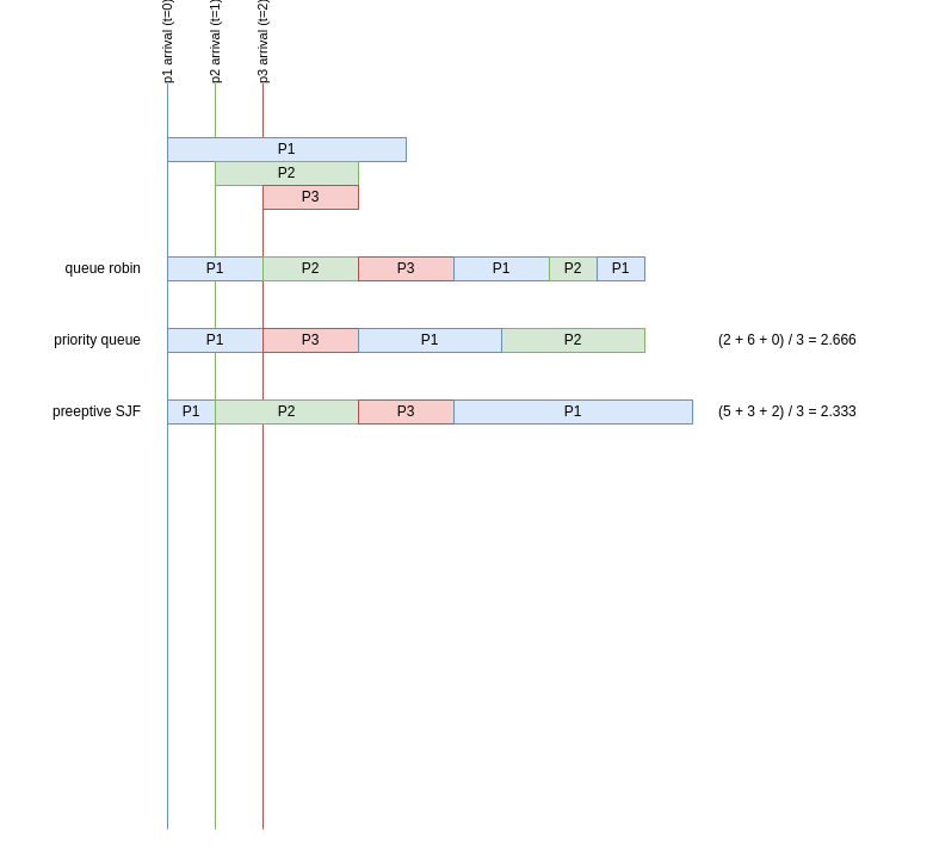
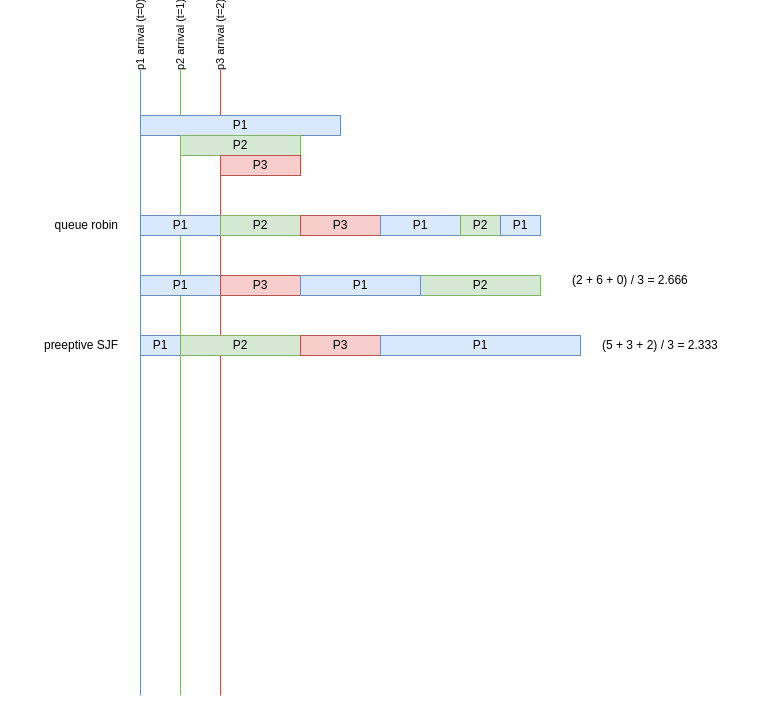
- <mxCell id="25" value="priority queue" style="text;html=1;strokeColor=none;fillColor=none;align=right;verticalAlign=middle;whiteSpace=wrap;rounded=0;" vertex="1" parent="1"><mxGeometry x="20" y="260" width="100" height="20" as="geometry" /></mxCell>
- <mxCell id="17" value="(2 + 6 + 0) / 3 = 2.666" style="text;html=1;strokeColor=none;fillColor=none;align=left;verticalAlign=middle;whiteSpace=wrap;rounded=0;" vertex="1" parent="1"><mxGeometry x="600" y="260" width="160" height="20" as="geometry" /></mxCell>
+ <mxCell id="17" value="(2 + 6 + 0) / 3 = 2.666" style="text;html=1;strokeColor=none;fillColor=none;align=left;verticalAlign=middle;whiteSpace=wrap;rounded=0;" vertex="1" parent="1"><mxGeometry x="570" y="255" width="160" height="20" as="geometry" /></mxCell>
